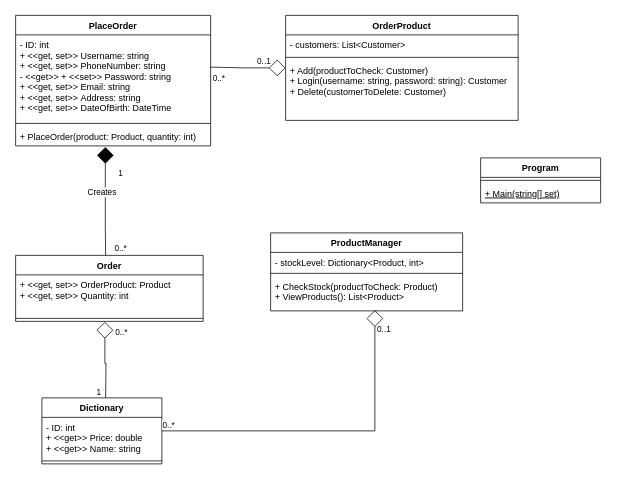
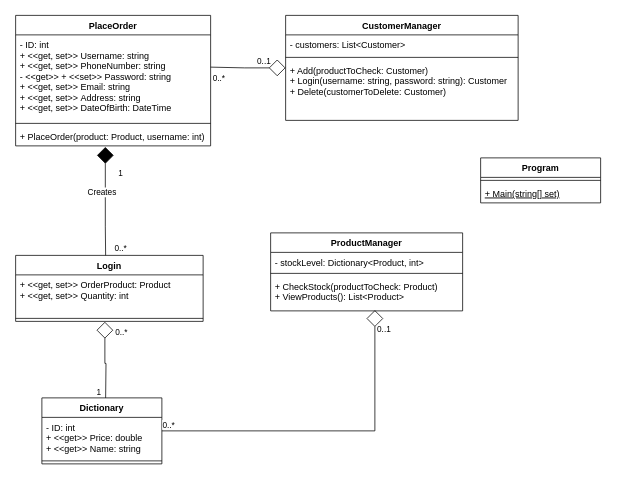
- <mxCell id="16" value="OrderProduct" style="swimlane;fontStyle=1;align=center;verticalAlign=top;childLayout=stackLayout;horizontal=1;startSize=26;horizontalStack=0;resizeParent=1;resizeParentMax=0;resizeLast=0;collapsible=1;marginBottom=0;" vertex="1" parent="1"><mxGeometry x="380" y="20" width="310" height="140" as="geometry" /></mxCell>
+ <mxCell id="16" value="CustomerManager" style="swimlane;fontStyle=1;align=center;verticalAlign=top;childLayout=stackLayout;horizontal=1;startSize=26;horizontalStack=0;resizeParent=1;resizeParentMax=0;resizeLast=0;collapsible=1;marginBottom=0;" vertex="1" parent="1"><mxGeometry x="380" y="20" width="310" height="140" as="geometry" /></mxCell>
- <mxCell id="5" value="+ PlaceOrder(product: Product, quantity: int)" style="text;strokeColor=none;fillColor=none;align=left;verticalAlign=top;spacingLeft=4;spacingRight=4;overflow=hidden;rotatable=0;points=[[0,0.5],[1,0.5]];portConstraint=eastwest;" vertex="1" parent="2"><mxGeometry y="148" width="260" height="26" as="geometry" /></mxCell>
+ <mxCell id="5" value="+ PlaceOrder(product: Product, username: int)" style="text;strokeColor=none;fillColor=none;align=left;verticalAlign=top;spacingLeft=4;spacingRight=4;overflow=hidden;rotatable=0;points=[[0,0.5],[1,0.5]];portConstraint=eastwest;" vertex="1" parent="2"><mxGeometry y="148" width="260" height="26" as="geometry" /></mxCell>
- <mxCell id="20" value="Order" style="swimlane;fontStyle=1;align=center;verticalAlign=top;childLayout=stackLayout;horizontal=1;startSize=26;horizontalStack=0;resizeParent=1;resizeParentMax=0;resizeLast=0;collapsible=1;marginBottom=0;" vertex="1" parent="1"><mxGeometry x="20" y="340" width="250" height="88" as="geometry" /></mxCell>
+ <mxCell id="20" value="Login" style="swimlane;fontStyle=1;align=center;verticalAlign=top;childLayout=stackLayout;horizontal=1;startSize=26;horizontalStack=0;resizeParent=1;resizeParentMax=0;resizeLast=0;collapsible=1;marginBottom=0;" vertex="1" parent="1"><mxGeometry x="20" y="340" width="250" height="88" as="geometry" /></mxCell>
